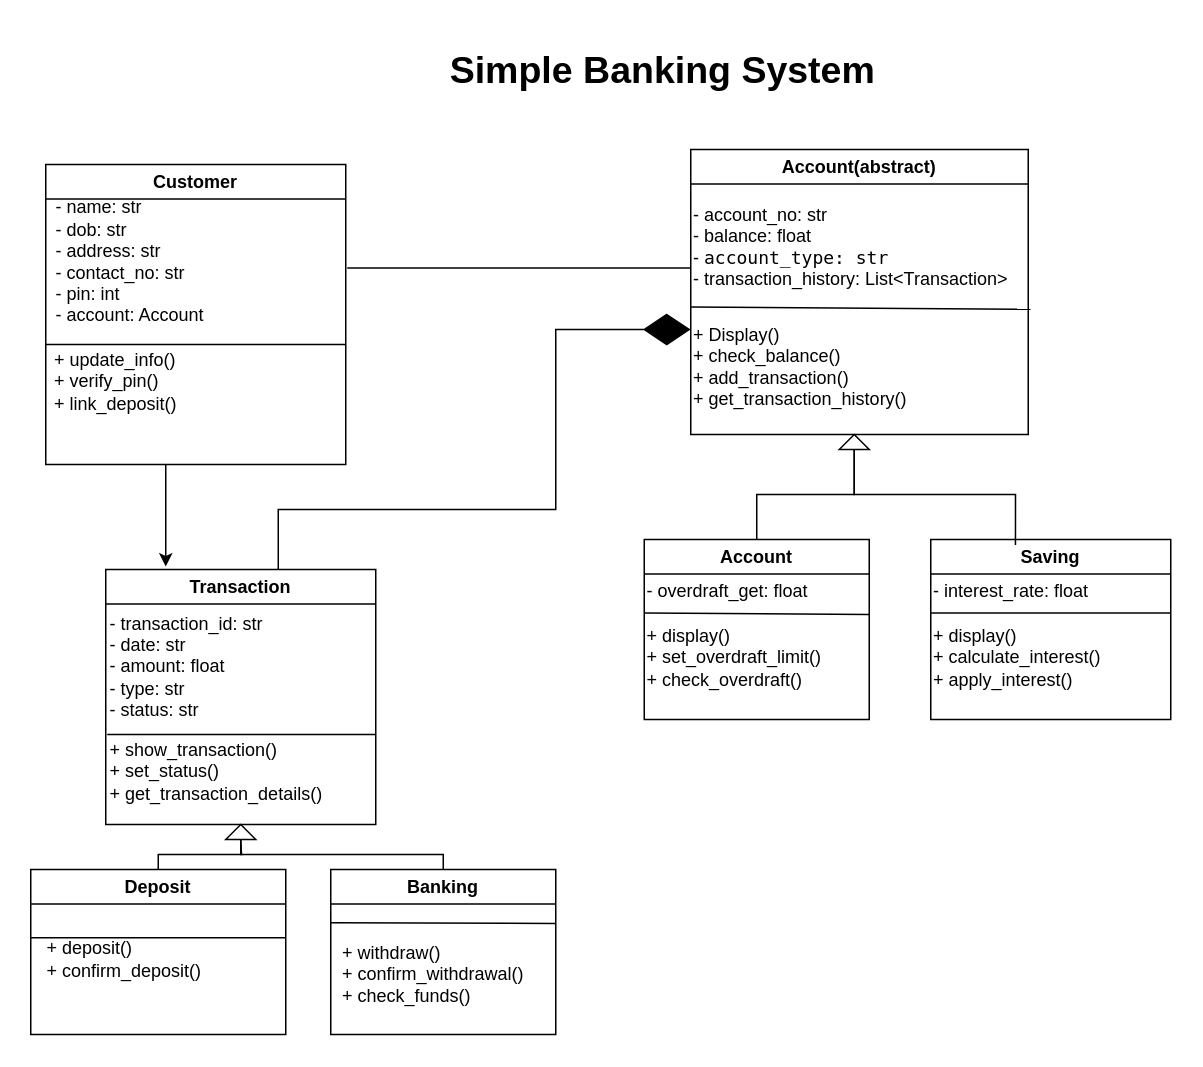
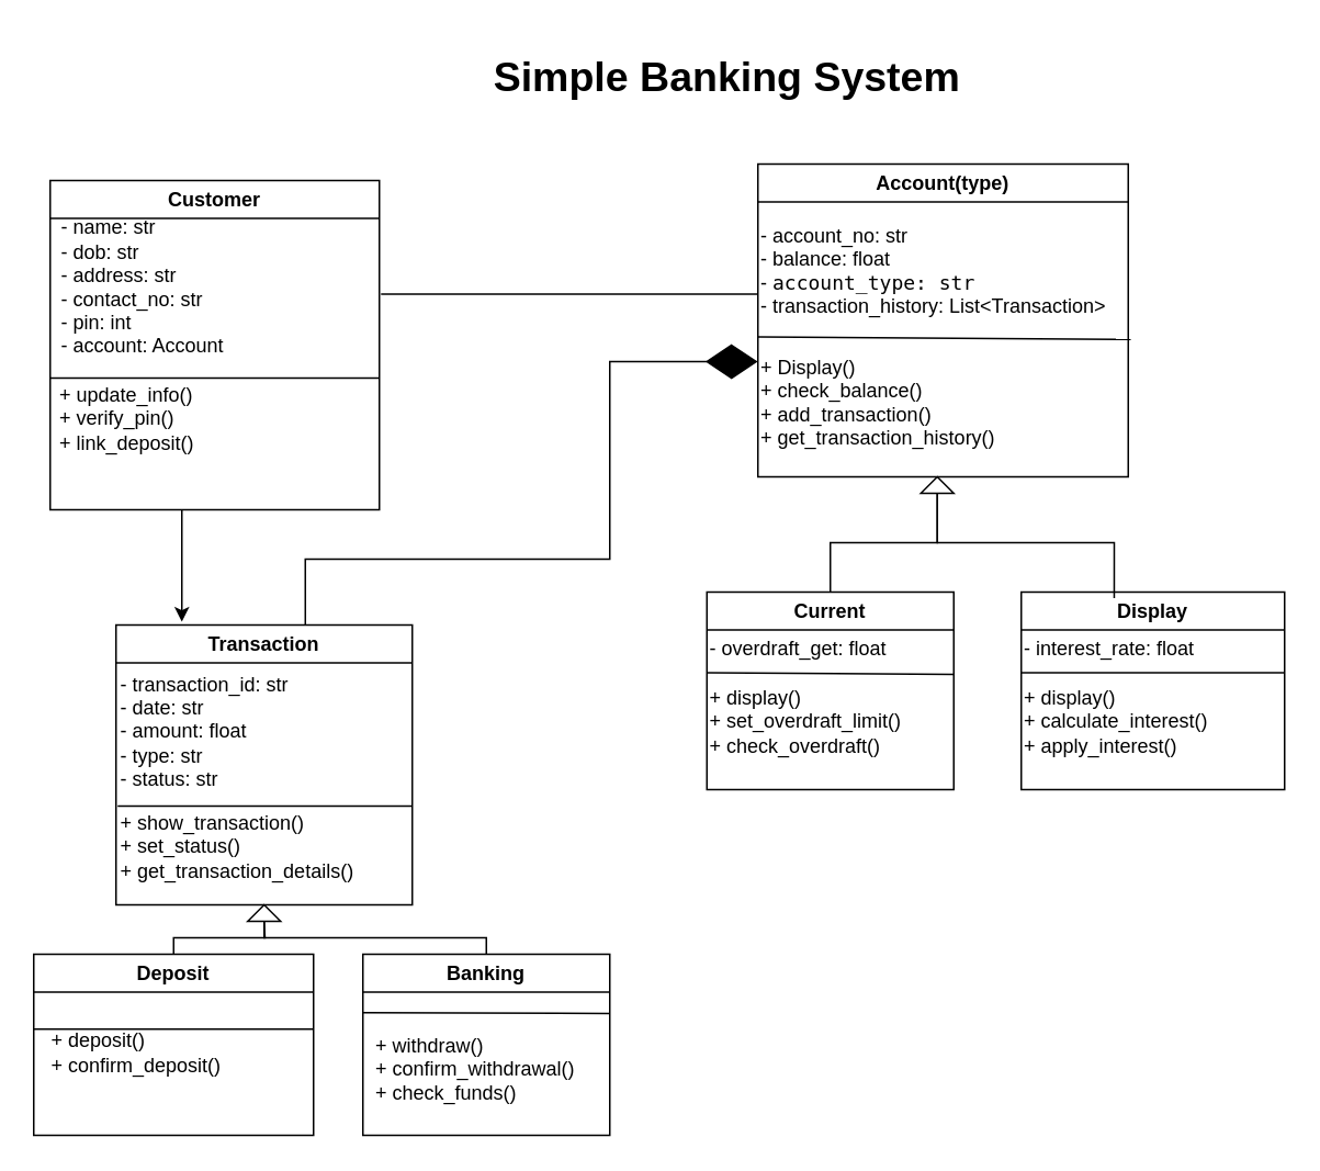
- <mxCell id="6" value="Account(abstract)" style="swimlane;whiteSpace=wrap;html=1;" vertex="1" parent="1"><mxGeometry x="460" y="99" width="225" height="190" as="geometry"><mxRectangle x="490" y="110" width="140" height="30" as="alternateBounds" /></mxGeometry></mxCell>
+ <mxCell id="6" value="Account(type)" style="swimlane;whiteSpace=wrap;html=1;" vertex="1" parent="1"><mxGeometry x="460" y="99" width="225" height="190" as="geometry"><mxRectangle x="490" y="110" width="140" height="30" as="alternateBounds" /></mxGeometry></mxCell>
- <mxCell id="17" value="Account" style="swimlane;whiteSpace=wrap;html=1;" vertex="1" parent="1"><mxGeometry x="429" y="359" width="150" height="120" as="geometry" /></mxCell>
+ <mxCell id="17" value="Current" style="swimlane;whiteSpace=wrap;html=1;" vertex="1" parent="1"><mxGeometry x="429" y="359" width="150" height="120" as="geometry" /></mxCell>
- <mxCell id="25" value="Saving" style="swimlane;whiteSpace=wrap;html=1;" vertex="1" parent="1"><mxGeometry x="620" y="359" width="160" height="120" as="geometry" /></mxCell>
+ <mxCell id="25" value="Display" style="swimlane;whiteSpace=wrap;html=1;" vertex="1" parent="1"><mxGeometry x="620" y="359" width="160" height="120" as="geometry" /></mxCell>
